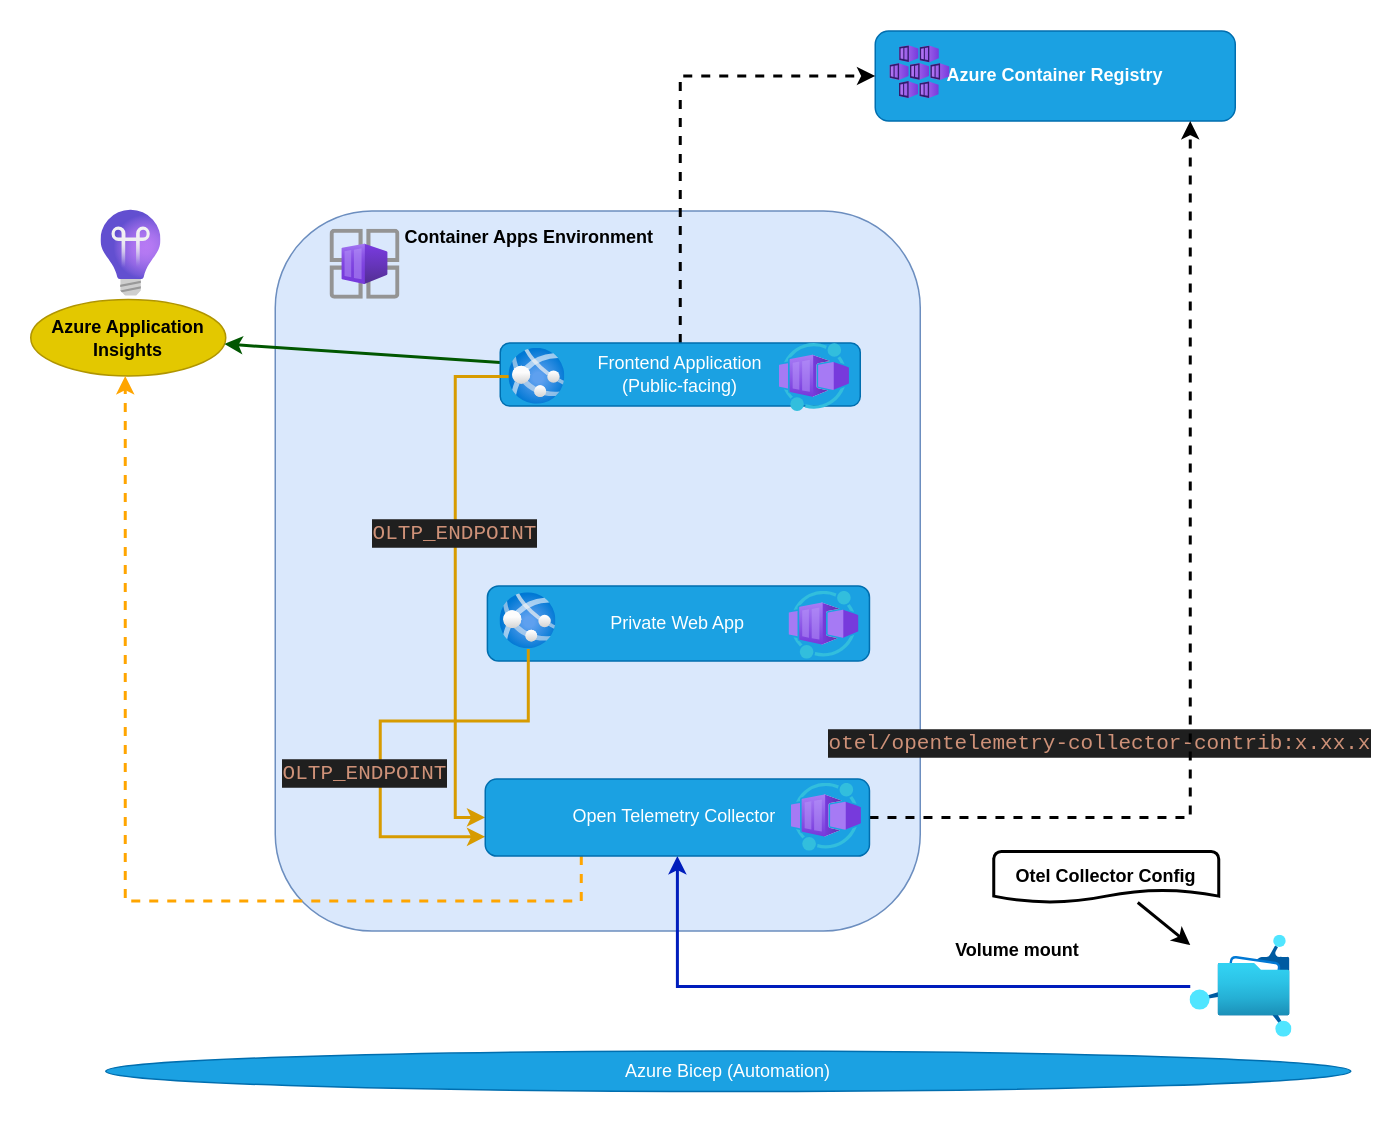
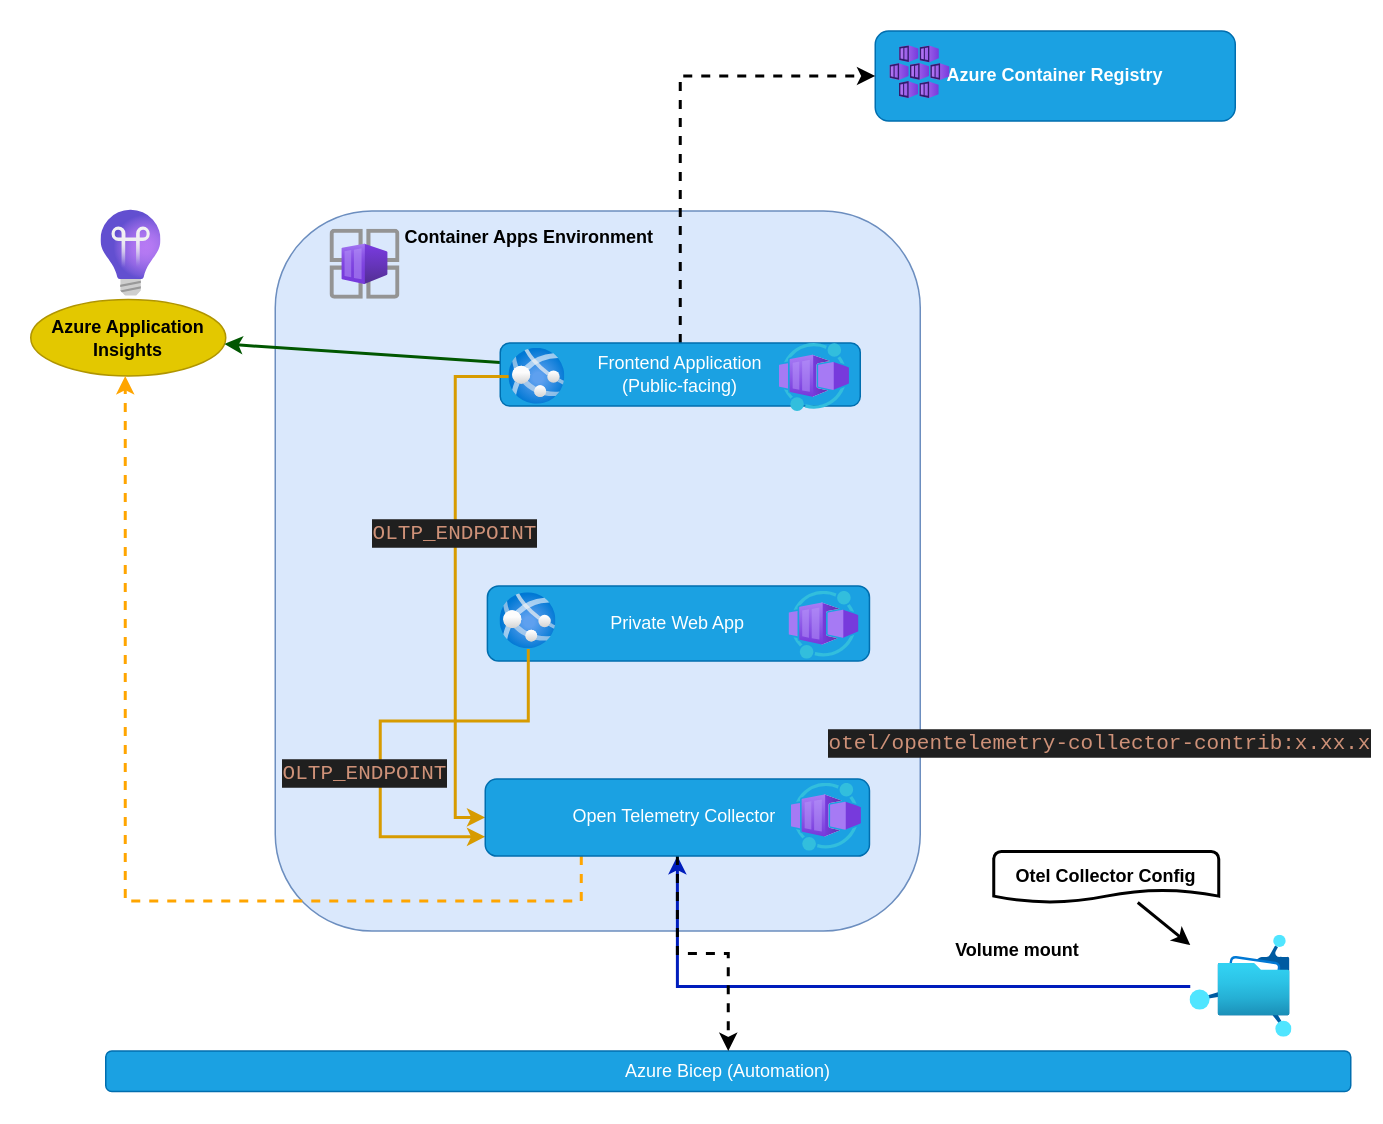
- <mxCell id="26" style="edgeStyle=orthogonalEdgeStyle;rounded=0;orthogonalLoop=1;jettySize=auto;html=1;strokeWidth=2;dashed=1;entryX=0.875;entryY=1;entryDx=0;entryDy=0;entryPerimeter=0;" edge="1" parent="1" source="27" target="4"><mxGeometry relative="1" as="geometry"><mxPoint x="793" y="90" as="targetPoint" /></mxGeometry></mxCell>
+ <mxCell id="26" style="edgeStyle=orthogonalEdgeStyle;rounded=0;orthogonalLoop=1;jettySize=auto;html=1;strokeWidth=2;dashed=1;" edge="1" parent="1" source="27" target="5"><mxGeometry relative="1" as="geometry"><mxPoint x="793" y="90" as="targetPoint" /></mxGeometry></mxCell>
- <mxCell id="5" value="Azure Bicep (Automation)" style="ellipse;whiteSpace=wrap;fillColor=#1ba1e2;strokeColor=#006EAF;fontColor=#ffffff;fontSize=12;" parent="1" vertex="1"><mxGeometry x="70" y="700" width="830" height="27" as="geometry" /></mxCell>
+ <mxCell id="5" value="Azure Bicep (Automation)" style="rounded=1;whiteSpace=wrap;fillColor=#1ba1e2;strokeColor=#006EAF;fontColor=#ffffff;fontSize=12;" parent="1" vertex="1"><mxGeometry x="70" y="700" width="830" height="27" as="geometry" /></mxCell>
